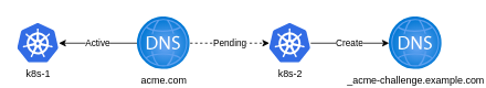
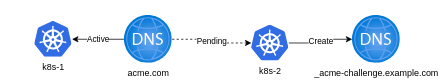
- <mxCell id="5" value="k8s-1" style="sketch=0;aspect=fixed;html=1;points=[];align=center;image;fontSize=12;image=img/lib/mscae/Kubernetes.svg;" vertex="1" parent="1"><mxGeometry x="20" y="28" width="50" height="48" as="geometry" /></mxCell>
+ <mxCell id="5" value="k8s-1" style="sketch=0;aspect=fixed;html=1;points=[];align=center;image;fontSize=12;image=img/lib/mscae/Kubernetes.svg;" vertex="1" parent="1"><mxGeometry x="45" y="28" width="50" height="48" as="geometry" /></mxCell>
- <mxCell id="6" value="k8s-2" style="sketch=0;aspect=fixed;html=1;points=[];align=center;image;fontSize=12;image=img/lib/mscae/Kubernetes.svg;" vertex="1" parent="1"><mxGeometry x="325" y="28" width="50" height="48" as="geometry" /></mxCell>
+ <mxCell id="6" value="k8s-2" style="sketch=0;aspect=fixed;html=1;points=[];align=center;image;fontSize=12;image=img/lib/mscae/Kubernetes.svg;" vertex="1" parent="1"><mxGeometry x="335" y="33" width="50" height="48" as="geometry" /></mxCell>
